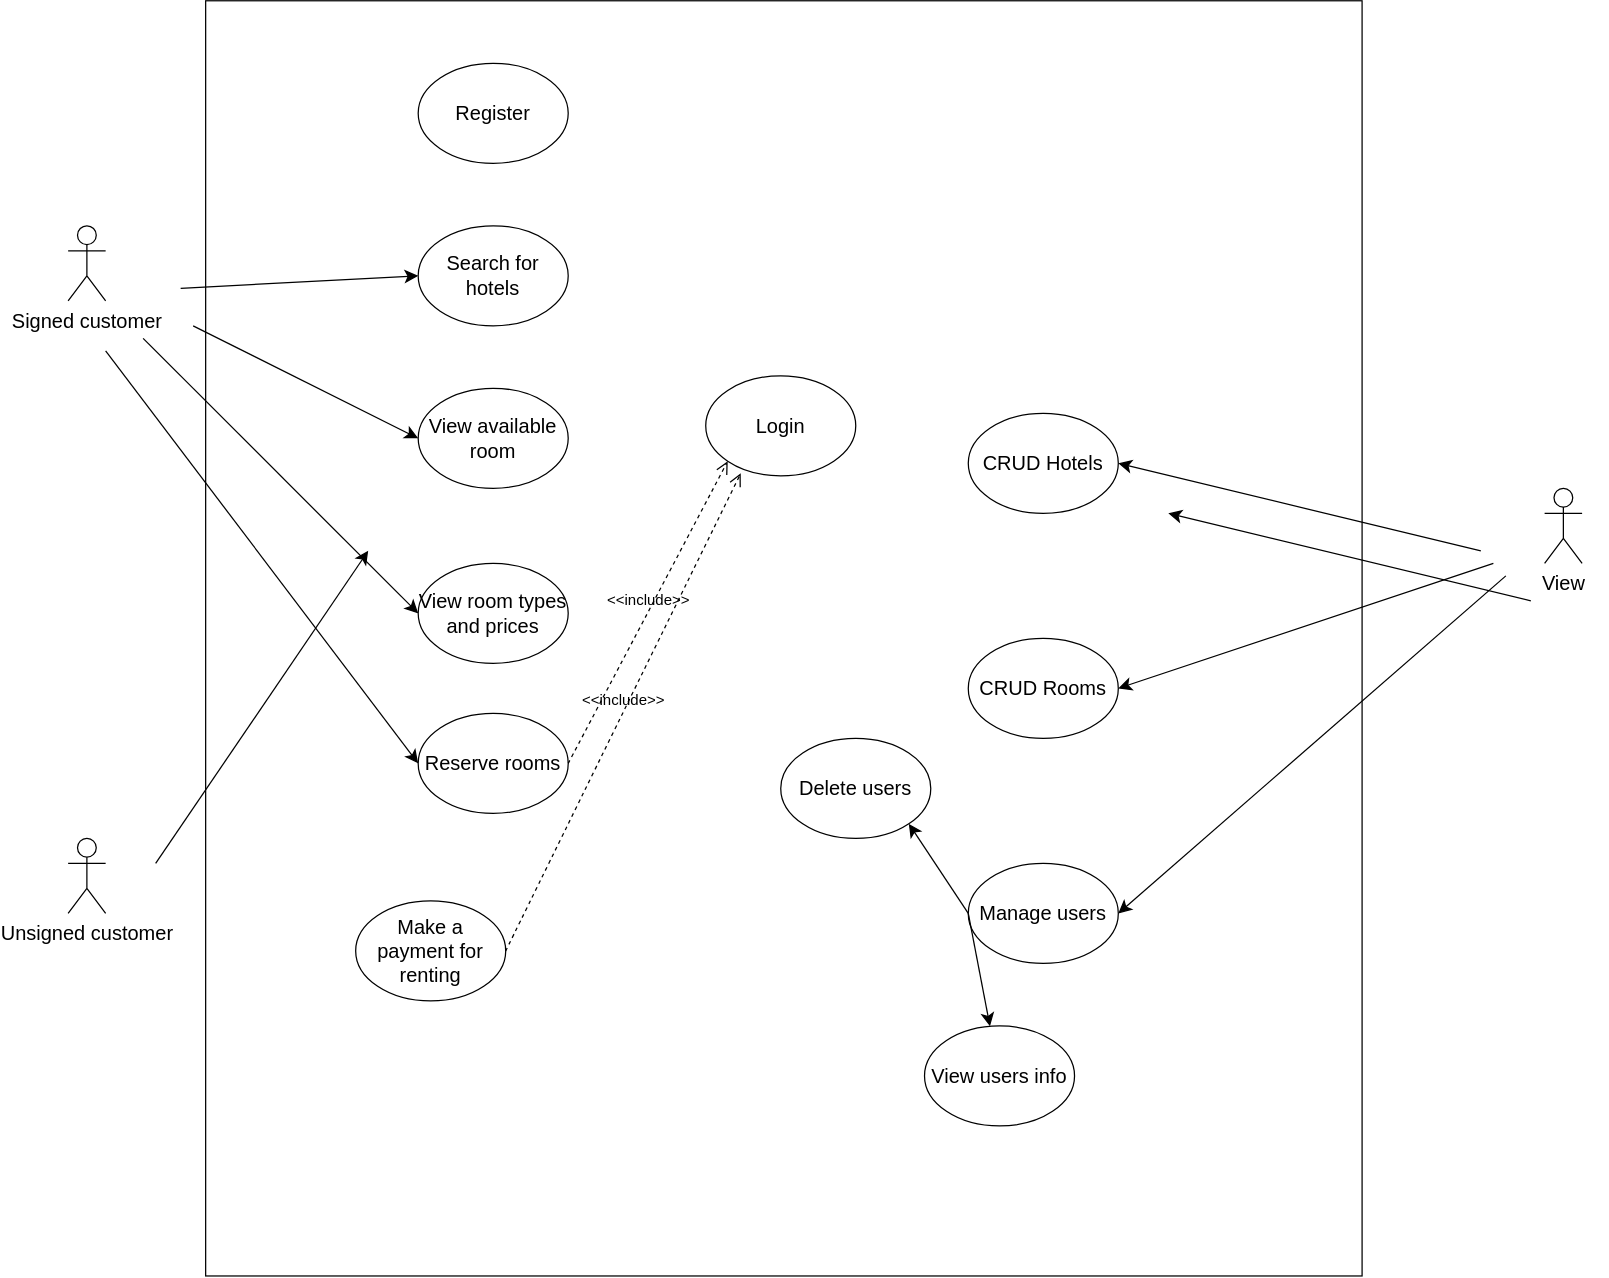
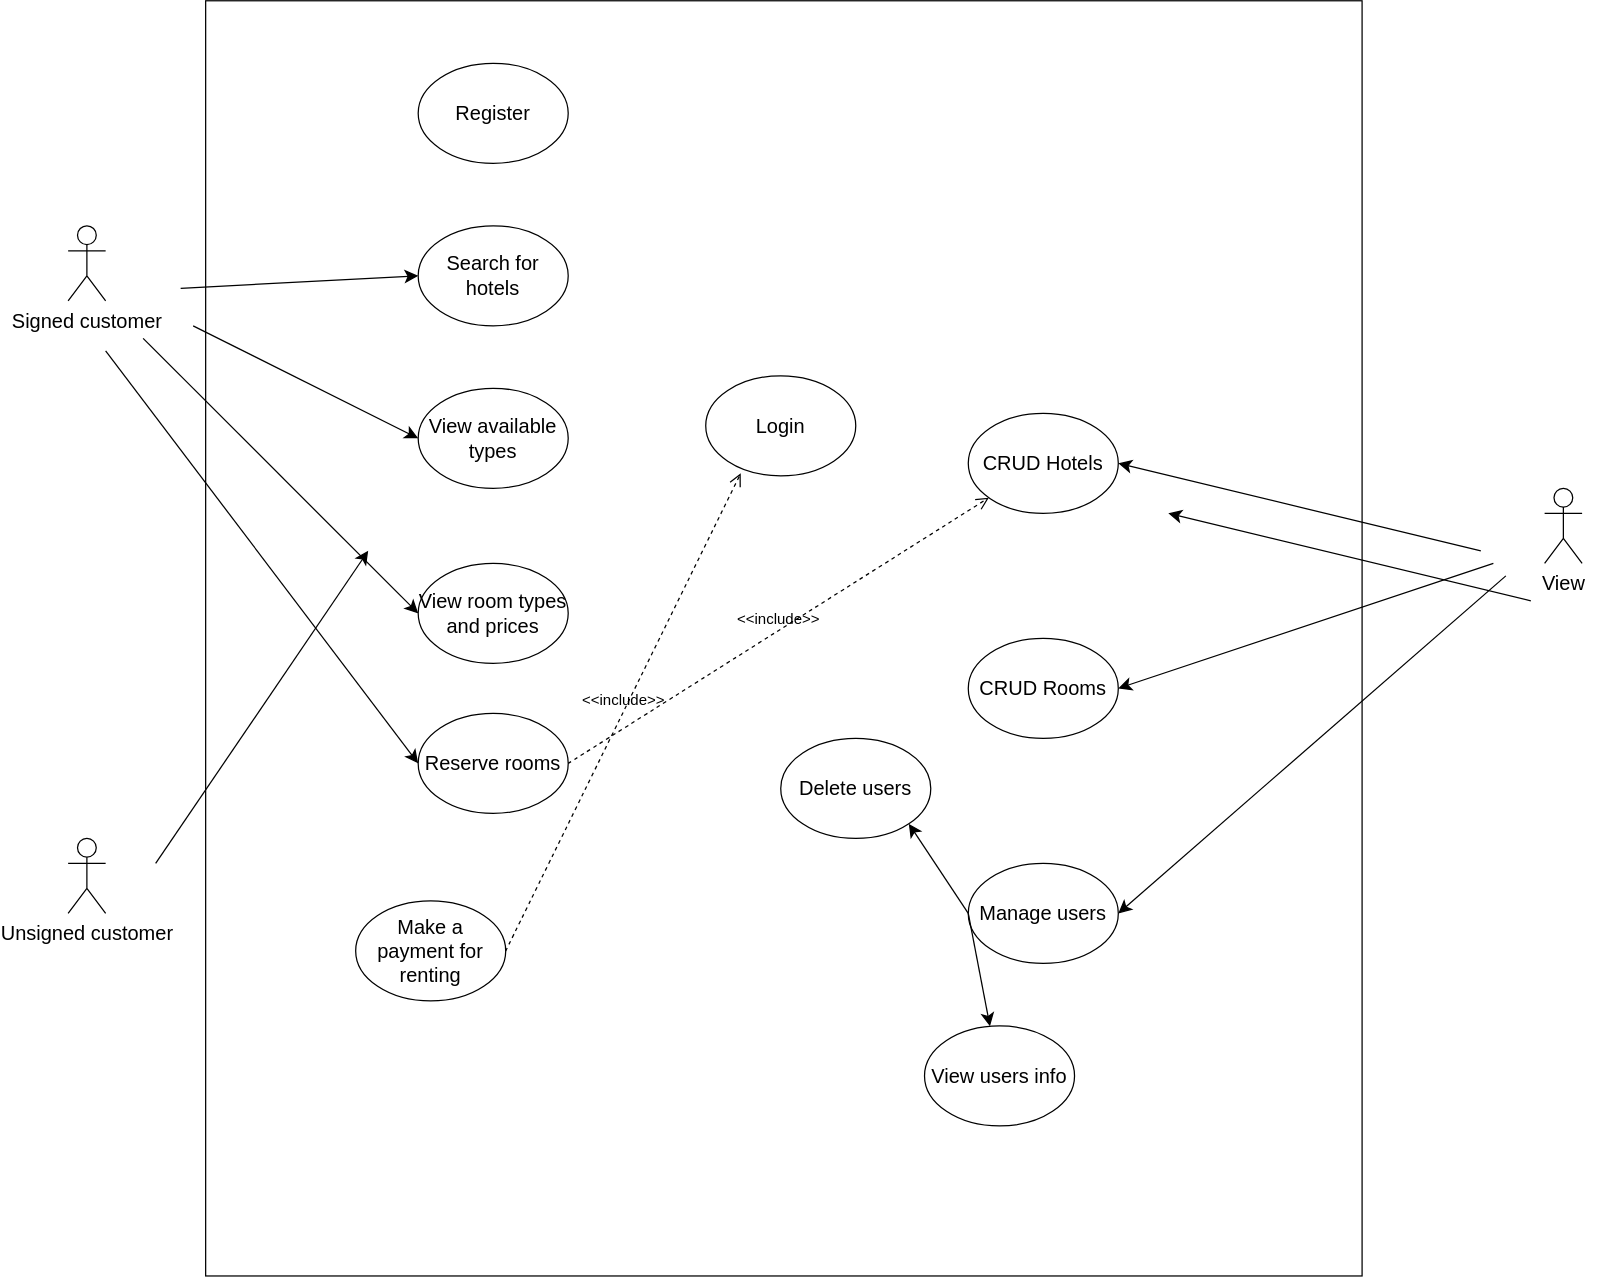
- <mxCell id="7" value="View available room" style="ellipse;whiteSpace=wrap;html=1;fontSize=16;" vertex="1" parent="1"><mxGeometry x="300" y="283" width="120" height="80" as="geometry" /></mxCell>
+ <mxCell id="7" value="View available types" style="ellipse;whiteSpace=wrap;html=1;fontSize=16;" vertex="1" parent="1"><mxGeometry x="300" y="283" width="120" height="80" as="geometry" /></mxCell>
- <mxCell id="12" value="&amp;lt;&amp;lt;include&amp;gt;&amp;gt;" style="html=1;verticalAlign=bottom;labelBackgroundColor=none;endArrow=open;endFill=0;dashed=1;rounded=0;fontSize=12;startSize=8;endSize=8;curved=1;exitX=1;exitY=0.5;exitDx=0;exitDy=0;entryX=0;entryY=1;entryDx=0;entryDy=0;" edge="1" parent="1" source="9" target="11"><mxGeometry width="160" relative="1" as="geometry"><mxPoint x="480" y="363" as="sourcePoint" /><mxPoint x="640" y="363" as="targetPoint" /></mxGeometry></mxCell>
+ <mxCell id="12" value="&amp;lt;&amp;lt;include&amp;gt;&amp;gt;" style="html=1;verticalAlign=bottom;labelBackgroundColor=none;endArrow=open;endFill=0;dashed=1;rounded=0;fontSize=12;startSize=8;endSize=8;curved=1;exitX=1;exitY=0.5;exitDx=0;exitDy=0;" edge="1" parent="1" source="9" target="18"><mxGeometry width="160" relative="1" as="geometry"><mxPoint x="480" y="363" as="sourcePoint" /><mxPoint x="640" y="363" as="targetPoint" /></mxGeometry></mxCell>
